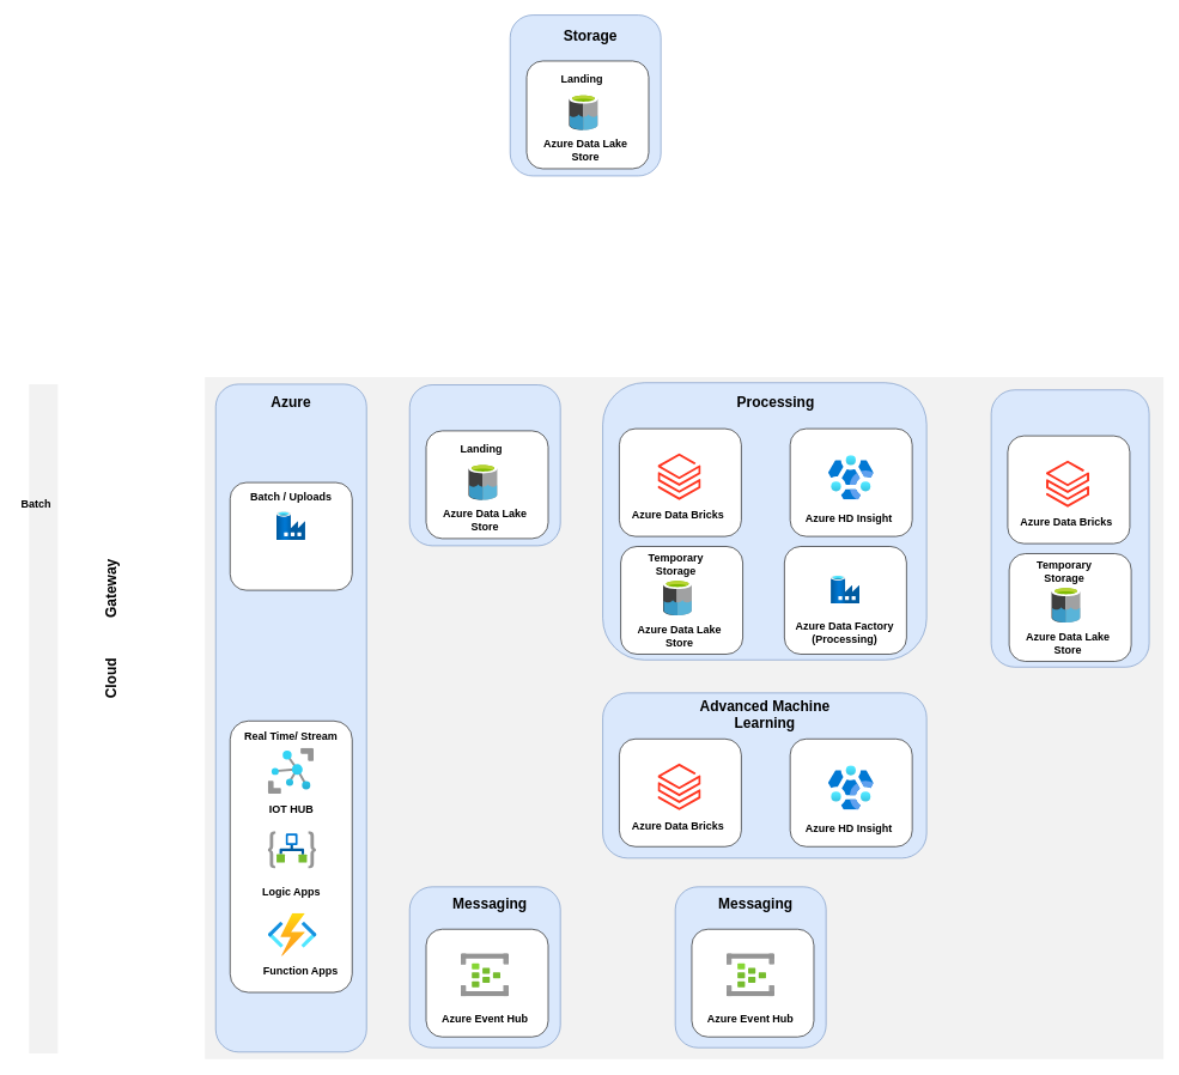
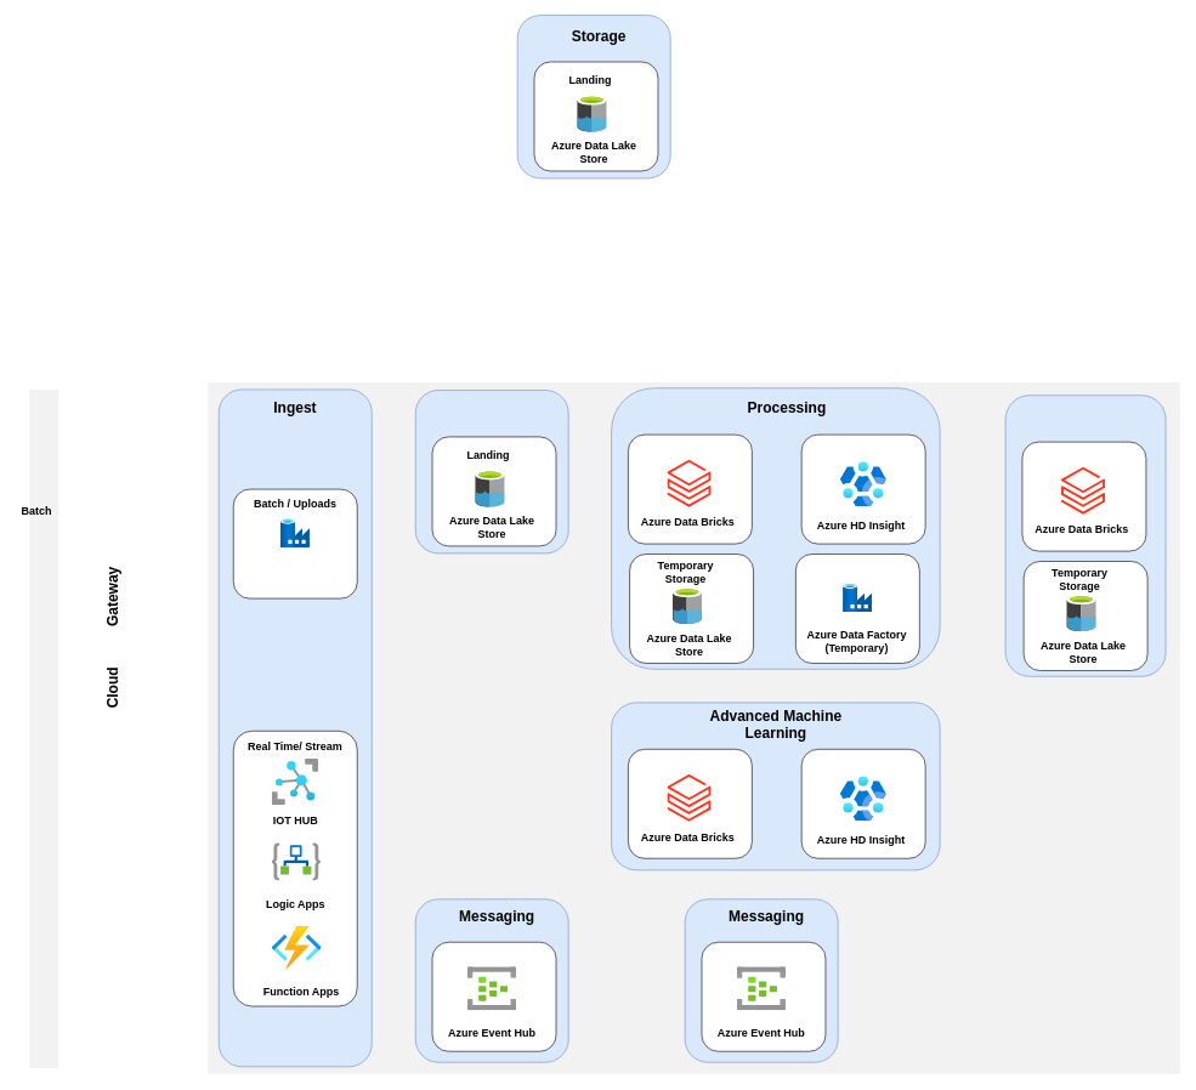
- <mxCell id="20" value="&lt;font size=&quot;1&quot;&gt;&lt;b style=&quot;font-size: 20px&quot;&gt;Azure&lt;/b&gt;&lt;/font&gt;" style="text;html=1;strokeColor=none;fillColor=none;align=center;verticalAlign=middle;whiteSpace=wrap;rounded=0;" vertex="1" parent="1"><mxGeometry x="375" y="549" width="60" height="20" as="geometry" /></mxCell>
+ <mxCell id="20" value="&lt;font size=&quot;1&quot;&gt;&lt;b style=&quot;font-size: 20px&quot;&gt;Ingest&lt;/b&gt;&lt;/font&gt;" style="text;html=1;strokeColor=none;fillColor=none;align=center;verticalAlign=middle;whiteSpace=wrap;rounded=0;" vertex="1" parent="1"><mxGeometry x="375" y="549" width="60" height="20" as="geometry" /></mxCell>
- <mxCell id="88" value="&lt;font style=&quot;font-size: 15px&quot;&gt;&lt;b&gt;Azure Data Factory (Processing)&lt;/b&gt;&lt;/font&gt;" style="text;html=1;strokeColor=none;fillColor=none;align=center;verticalAlign=middle;whiteSpace=wrap;rounded=0;" vertex="1" parent="61"><mxGeometry x="267" y="338" width="140" height="20" as="geometry" /></mxCell>
+ <mxCell id="88" value="&lt;font style=&quot;font-size: 15px&quot;&gt;&lt;b&gt;Azure Data Factory (Temporary)&lt;/b&gt;&lt;/font&gt;" style="text;html=1;strokeColor=none;fillColor=none;align=center;verticalAlign=middle;whiteSpace=wrap;rounded=0;" vertex="1" parent="61"><mxGeometry x="267" y="338" width="140" height="20" as="geometry" /></mxCell>
- <mxCell id="15" value="&lt;font style=&quot;font-size: 15px&quot;&gt;&lt;b&gt;Function Apps&lt;/b&gt;&lt;/font&gt;" style="text;html=1;strokeColor=none;fillColor=none;align=center;verticalAlign=middle;whiteSpace=wrap;rounded=0;" vertex="1" parent="7"><mxGeometry x="43.75" y="338" width="109.25" height="20" as="geometry" /></mxCell>
+ <mxCell id="15" value="&lt;font style=&quot;font-size: 15px&quot;&gt;&lt;b&gt;Function Apps&lt;/b&gt;&lt;/font&gt;" style="text;html=1;strokeColor=none;fillColor=none;align=center;verticalAlign=middle;whiteSpace=wrap;rounded=0;" vertex="1" parent="7"><mxGeometry x="38.75" y="348" width="109.25" height="20" as="geometry" /></mxCell>
